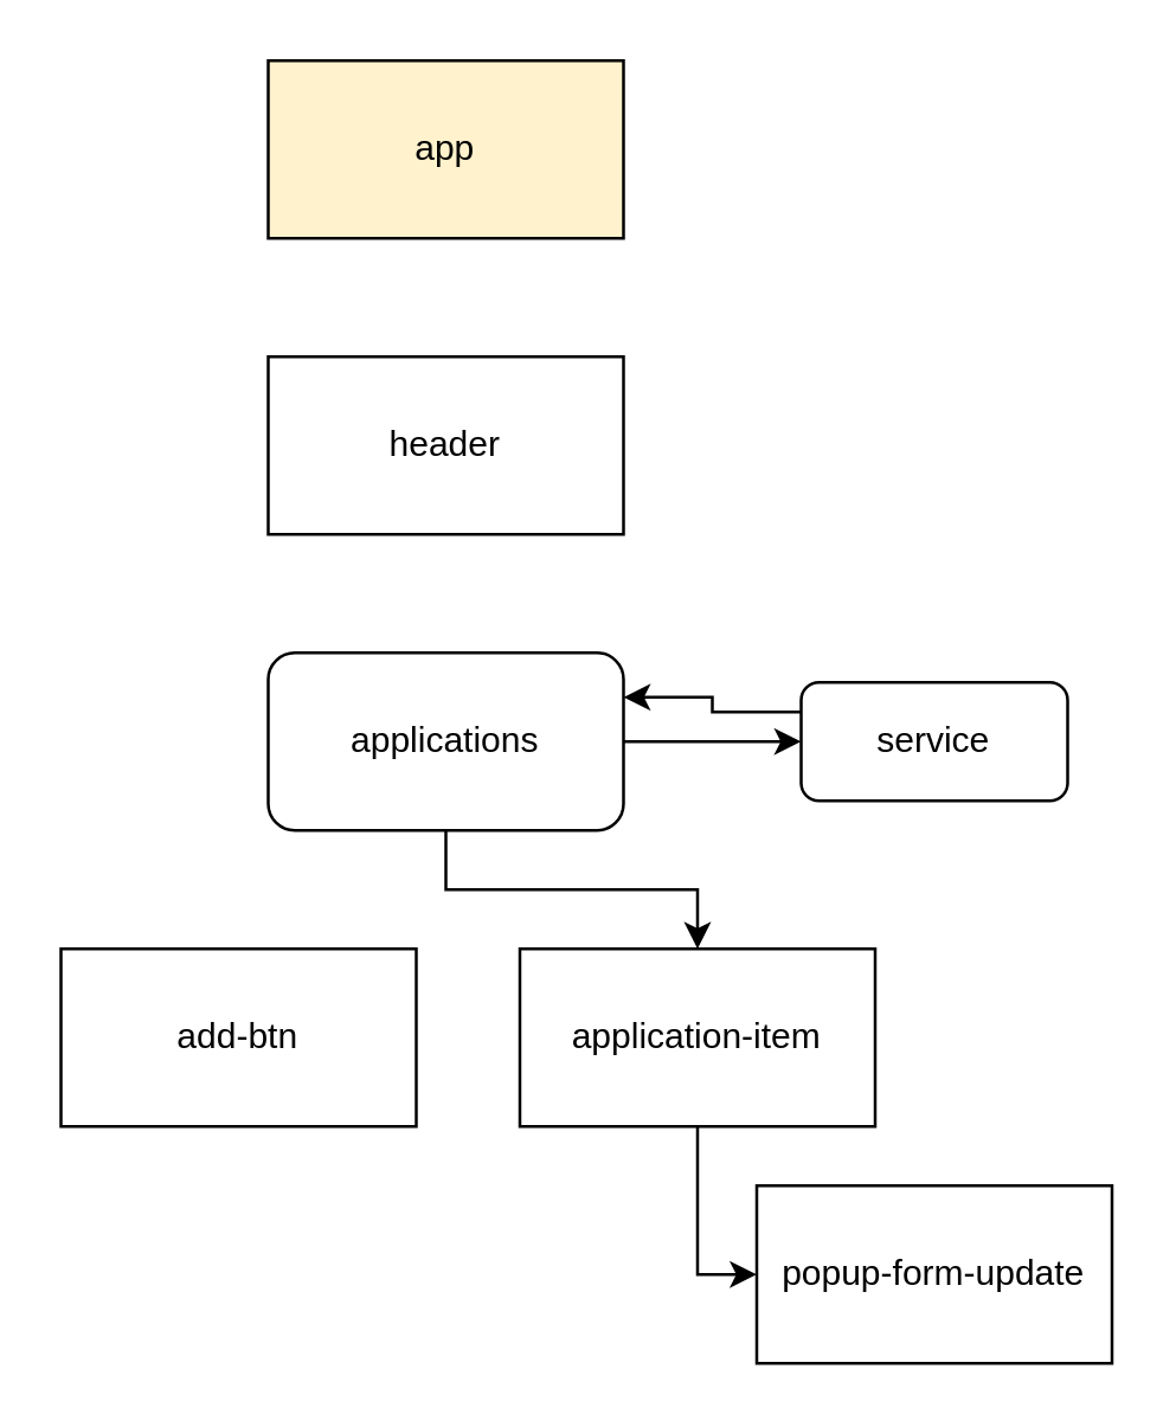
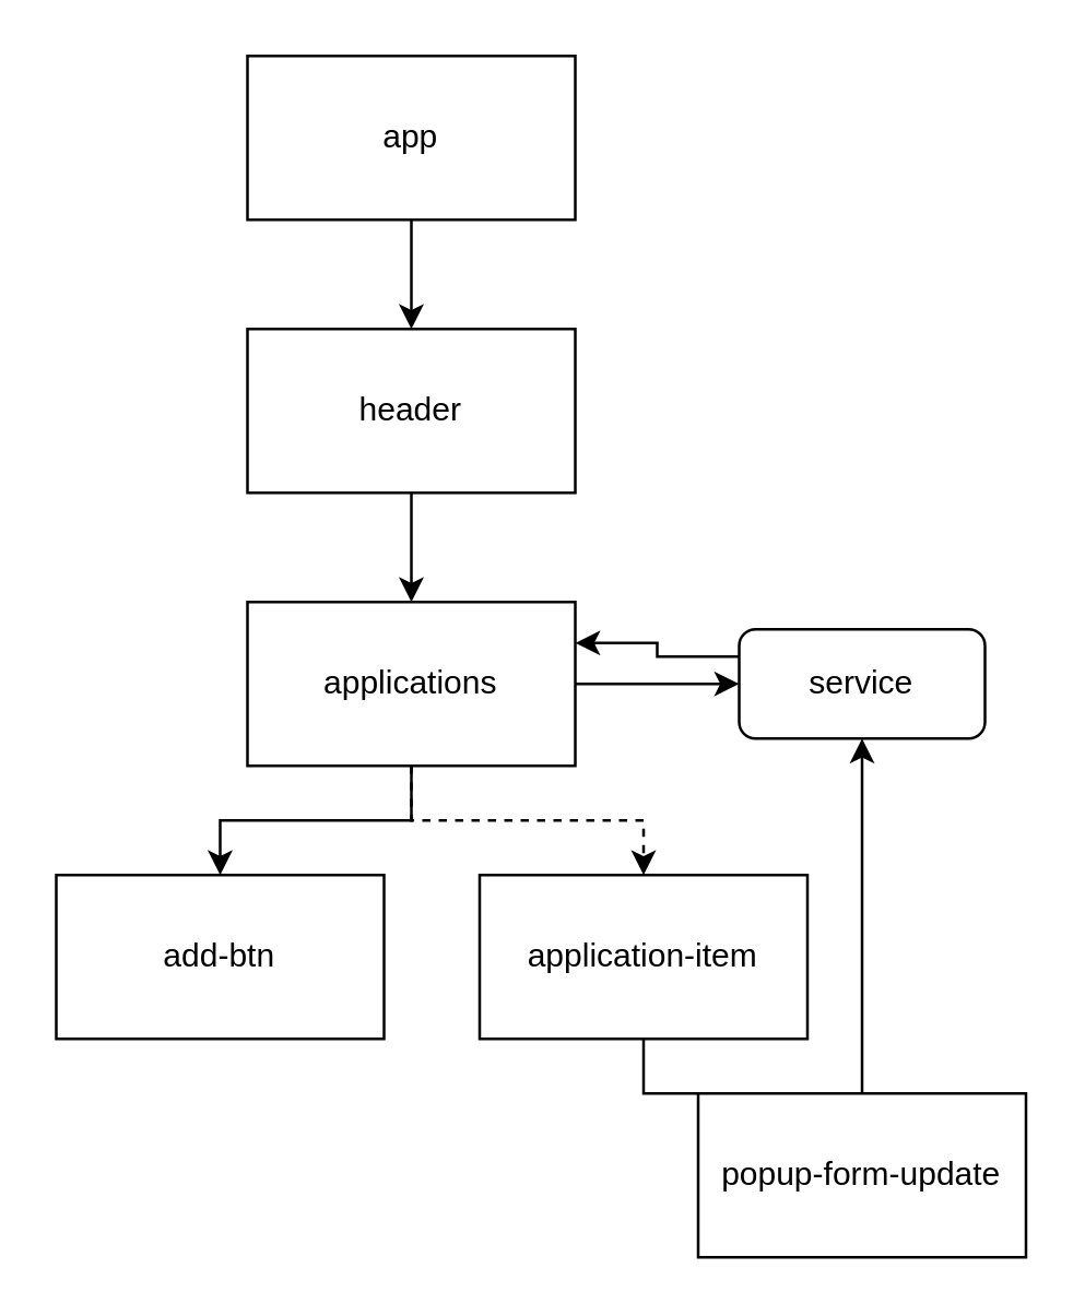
- <mxCell id="3" value="app" style="rounded=0;whiteSpace=wrap;html=1;fillColor=#fff2cc;" parent="1" vertex="1"><mxGeometry x="90" y="20" width="120" height="60" as="geometry" /></mxCell>
+ <mxCell id="3" value="app" style="rounded=0;whiteSpace=wrap;html=1;" parent="1" vertex="1"><mxGeometry x="90" y="20" width="120" height="60" as="geometry" /></mxCell>
+ <mxCell id="2" style="edgeStyle=orthogonalEdgeStyle;rounded=0;orthogonalLoop=1;jettySize=auto;html=1;exitX=0.5;exitY=1;exitDx=0;exitDy=0;entryX=0.5;entryY=0;entryDx=0;entryDy=0;" parent="1" source="3" target="5" edge="1"><mxGeometry relative="1" as="geometry" /></mxCell>
+ <mxCell id="4" style="edgeStyle=orthogonalEdgeStyle;rounded=0;orthogonalLoop=1;jettySize=auto;html=1;exitX=0.5;exitY=1;exitDx=0;exitDy=0;entryX=0.5;entryY=0;entryDx=0;entryDy=0;" parent="1" source="5" target="9" edge="1"><mxGeometry relative="1" as="geometry" /></mxCell>
- <mxCell id="9" value="applications" style="whiteSpace=wrap;html=1;rounded=1;" parent="1" vertex="1"><mxGeometry x="90" y="220" width="120" height="60" as="geometry" /></mxCell>
+ <mxCell id="9" value="applications" style="rounded=0;whiteSpace=wrap;html=1;" parent="1" vertex="1"><mxGeometry x="90" y="220" width="120" height="60" as="geometry" /></mxCell>
+ <mxCell id="6" style="edgeStyle=orthogonalEdgeStyle;rounded=0;orthogonalLoop=1;jettySize=auto;html=1;exitX=0.5;exitY=1;exitDx=0;exitDy=0;entryX=0.5;entryY=0;entryDx=0;entryDy=0;" parent="1" source="9" target="10" edge="1"><mxGeometry relative="1" as="geometry" /></mxCell>
- <mxCell id="7" style="edgeStyle=orthogonalEdgeStyle;rounded=0;orthogonalLoop=1;jettySize=auto;html=1;exitX=0.5;exitY=1;exitDx=0;exitDy=0;entryX=0.5;entryY=0;entryDx=0;entryDy=0;" parent="1" source="9" target="12" edge="1"><mxGeometry relative="1" as="geometry" /></mxCell>
+ <mxCell id="7" style="edgeStyle=orthogonalEdgeStyle;rounded=0;orthogonalLoop=1;jettySize=auto;html=1;exitX=0.5;exitY=1;exitDx=0;exitDy=0;entryX=0.5;entryY=0;entryDx=0;entryDy=0;dashed=1;" parent="1" source="9" target="12" edge="1"><mxGeometry relative="1" as="geometry" /></mxCell>
- <mxCell id="11" style="edgeStyle=orthogonalEdgeStyle;rounded=0;orthogonalLoop=1;jettySize=auto;html=1;exitX=0.5;exitY=1;exitDx=0;exitDy=0;entryX=0;entryY=0.5;entryDx=0;entryDy=0;" edge="1" parent="1" source="12" target="15"><mxGeometry relative="1" as="geometry" /></mxCell>
+ <mxCell id="11" style="edgeStyle=orthogonalEdgeStyle;rounded=0;orthogonalLoop=1;jettySize=auto;html=1;exitX=0.5;exitY=1;exitDx=0;exitDy=0;" edge="1" parent="1" source="12" target="14"><mxGeometry relative="1" as="geometry" /></mxCell>
